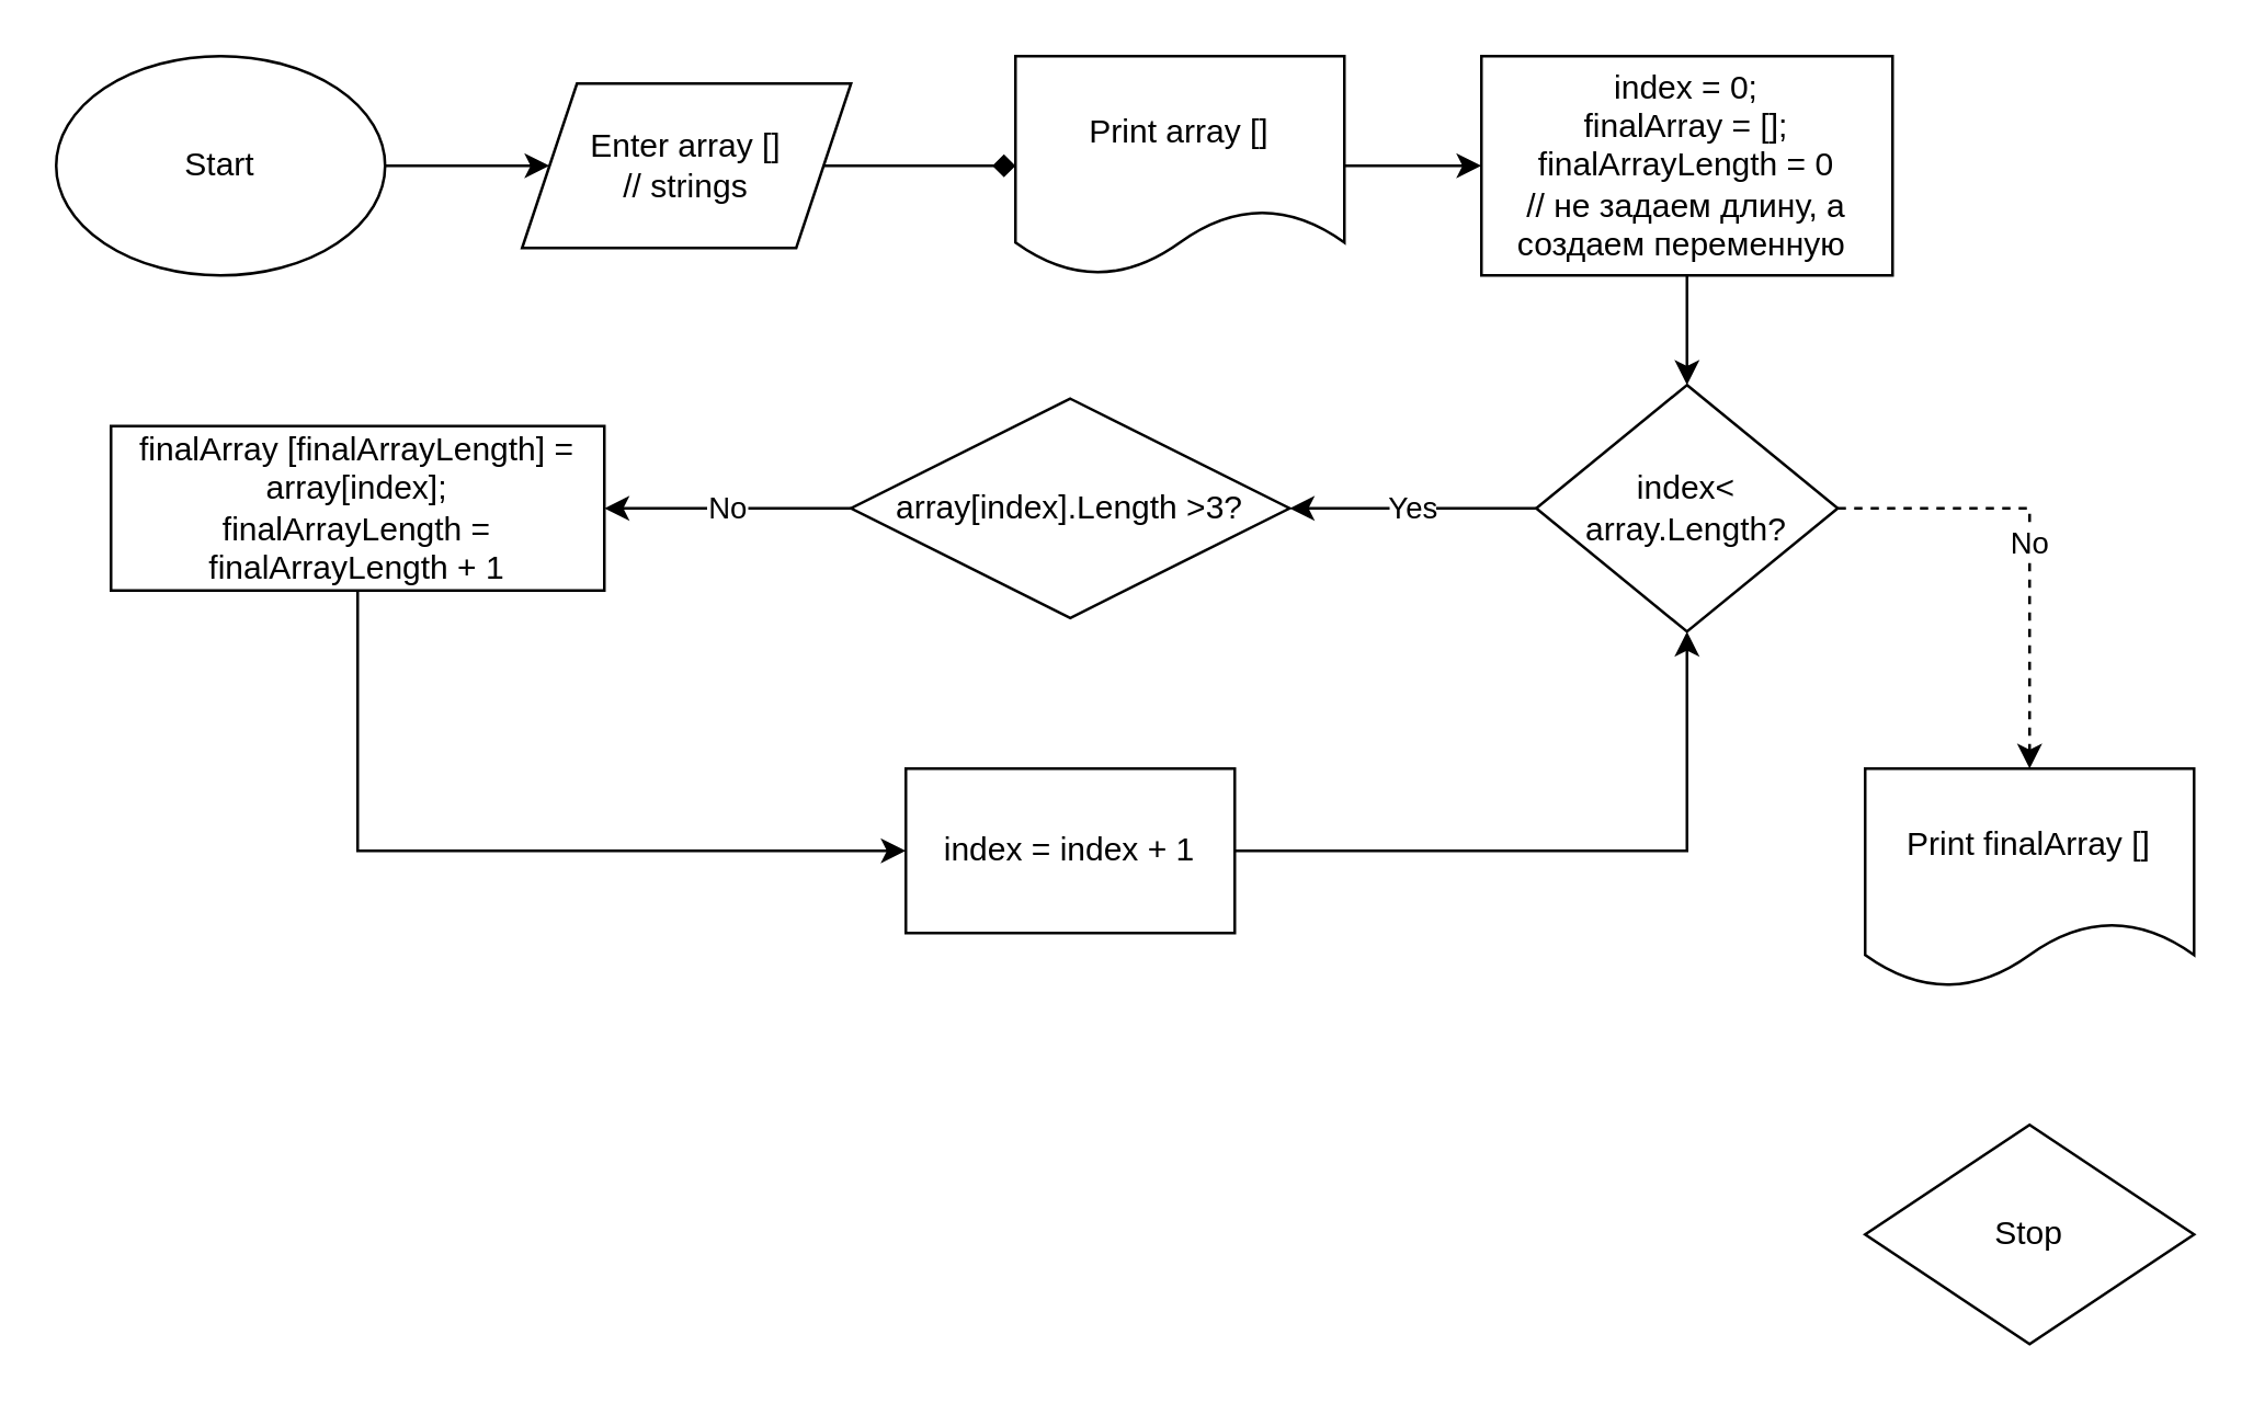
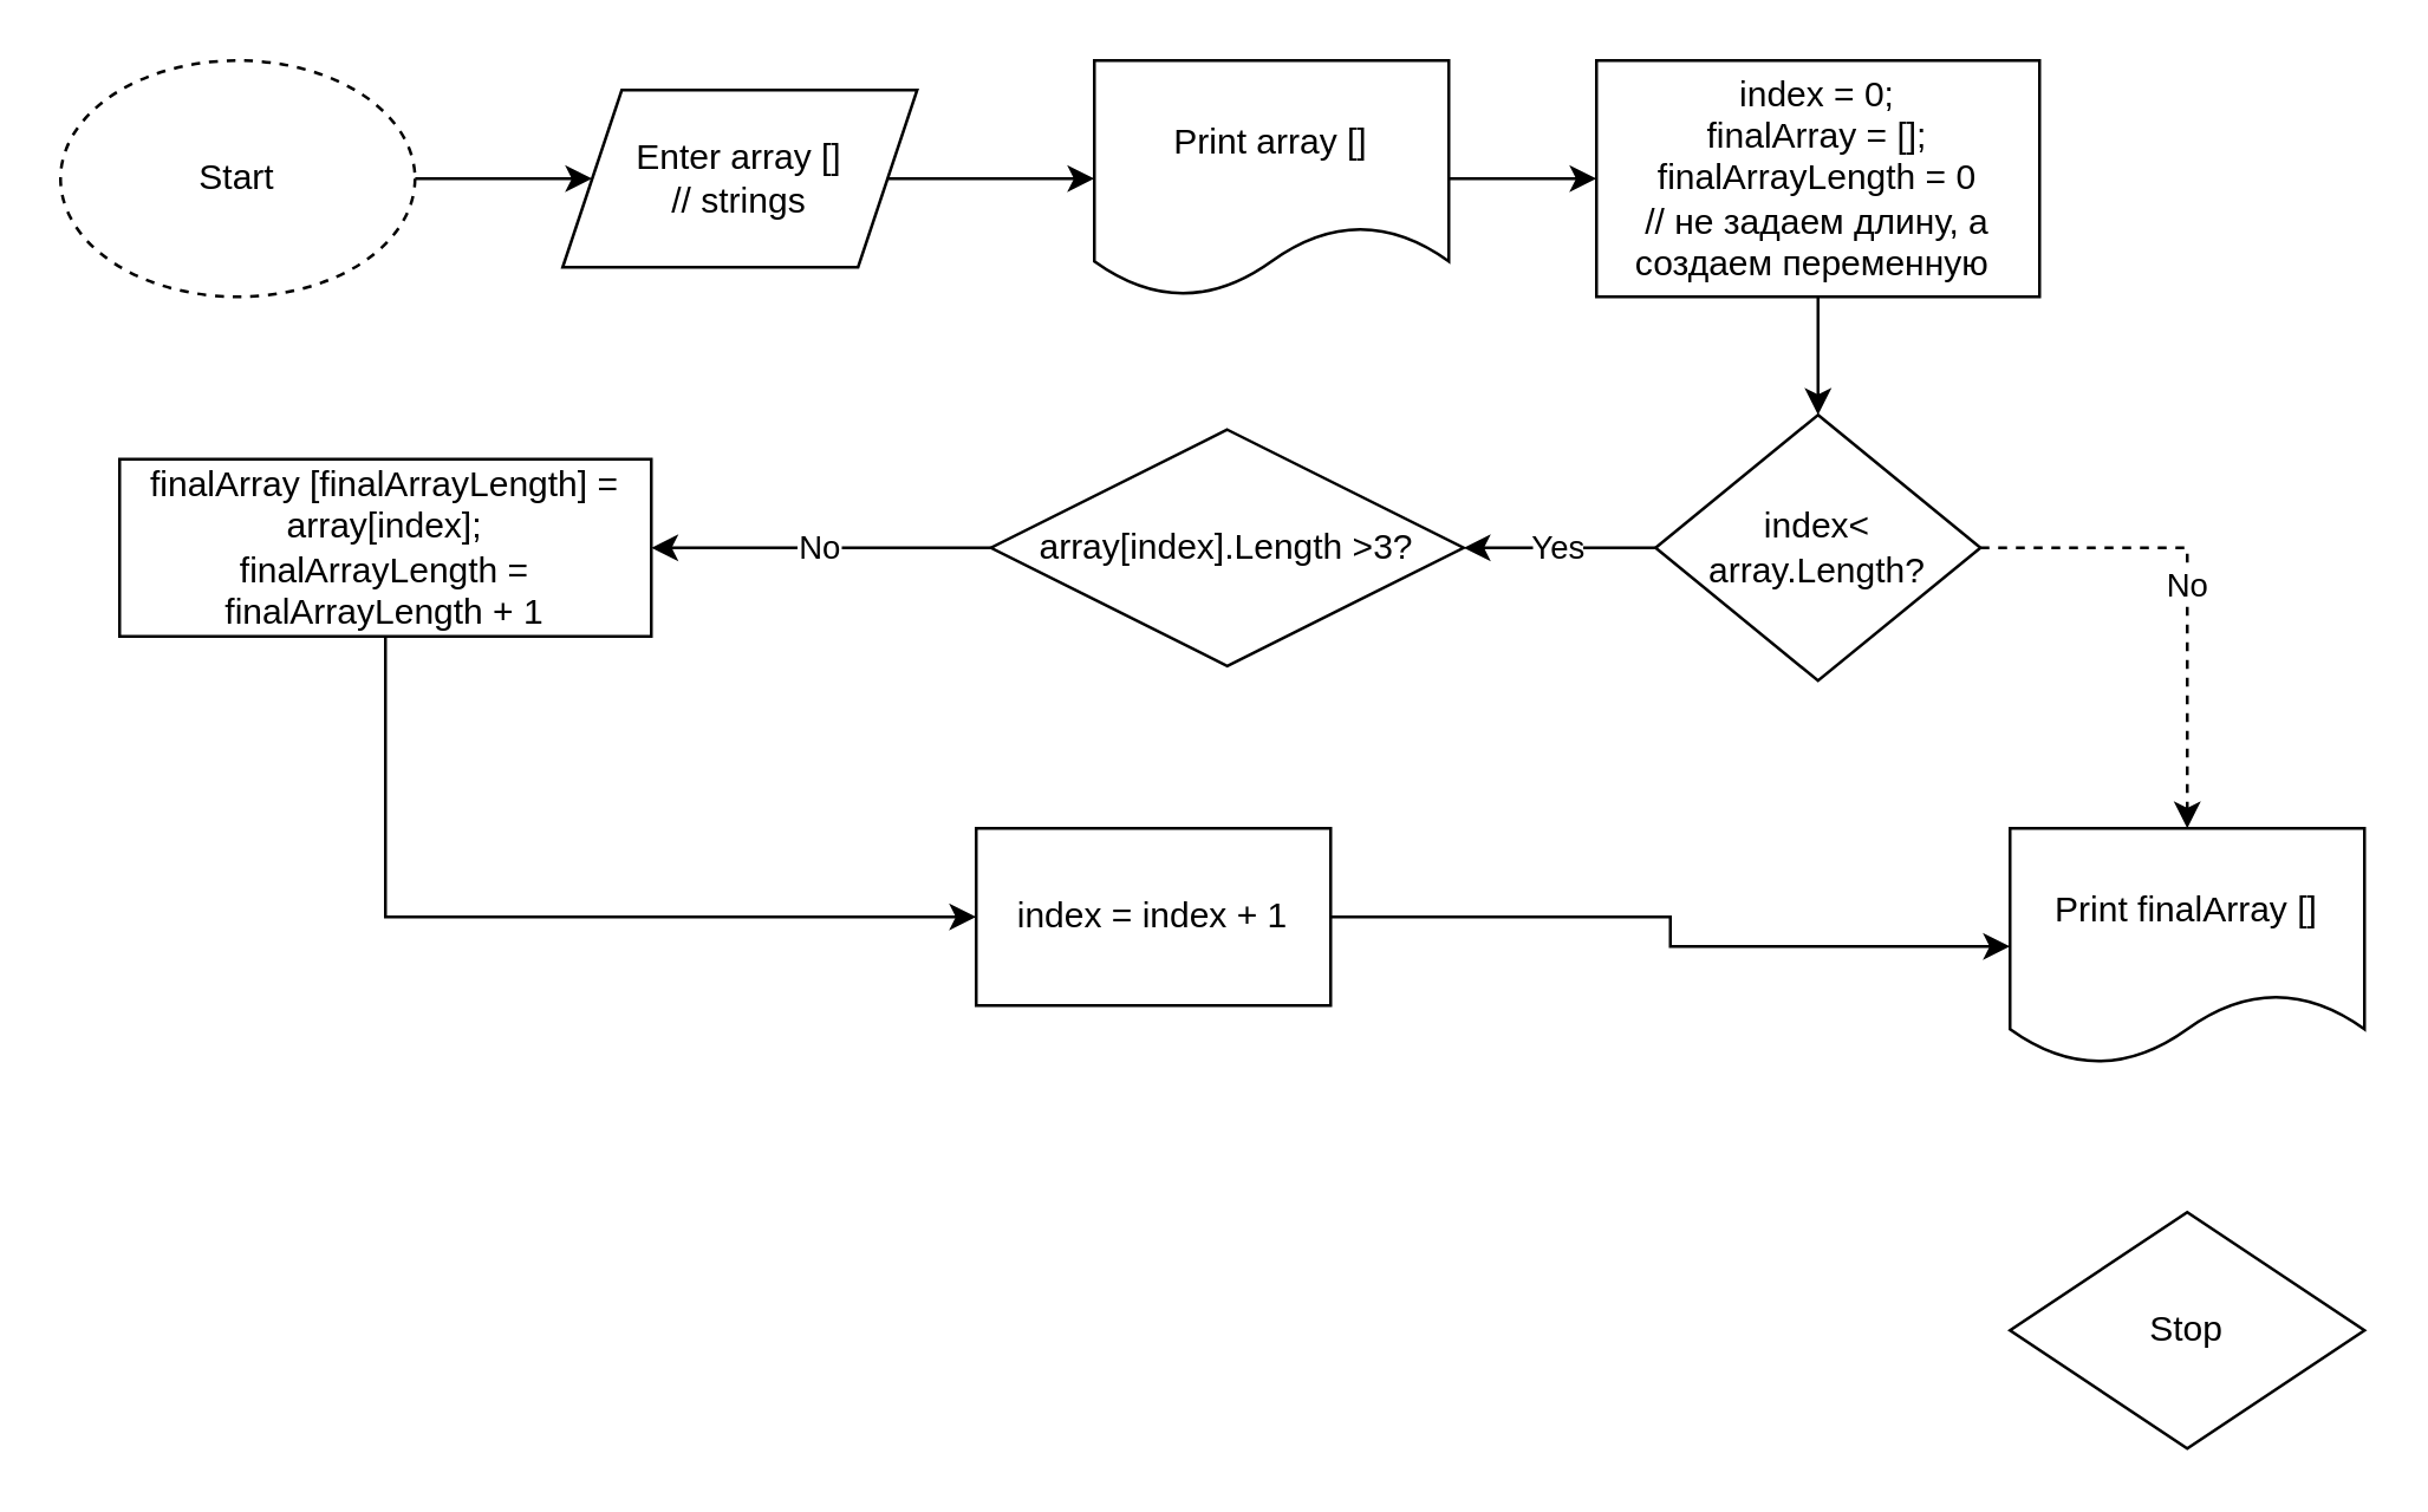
- <mxCell id="3" value="Start" style="ellipse;whiteSpace=wrap;html=1;" parent="1" vertex="1"><mxGeometry x="20" y="20" width="120" height="80" as="geometry" /></mxCell>
+ <mxCell id="3" value="Start" style="ellipse;whiteSpace=wrap;html=1;dashed=1;" parent="1" vertex="1"><mxGeometry x="20" y="20" width="120" height="80" as="geometry" /></mxCell>
- <mxCell id="5" style="edgeStyle=orthogonalEdgeStyle;rounded=0;orthogonalLoop=1;jettySize=auto;html=1;exitX=1;exitY=0.5;exitDx=0;exitDy=0;entryX=0;entryY=0.5;entryDx=0;entryDy=0;endArrow=diamond;" edge="1" parent="1" source="6" target="8"><mxGeometry relative="1" as="geometry" /></mxCell>
+ <mxCell id="5" style="edgeStyle=orthogonalEdgeStyle;rounded=0;orthogonalLoop=1;jettySize=auto;html=1;exitX=1;exitY=0.5;exitDx=0;exitDy=0;entryX=0;entryY=0.5;entryDx=0;entryDy=0;" edge="1" parent="1" source="6" target="8"><mxGeometry relative="1" as="geometry" /></mxCell>
- <mxCell id="15" value="array[index].Length &amp;gt;3?" style="rhombus;whiteSpace=wrap;html=1;" vertex="1" parent="1"><mxGeometry x="310" y="145" width="160" height="80" as="geometry" /></mxCell>
+ <mxCell id="15" value="array[index].Length &amp;gt;3?" style="rhombus;whiteSpace=wrap;html=1;" vertex="1" parent="1"><mxGeometry x="335" y="145" width="160" height="80" as="geometry" /></mxCell>
- <mxCell id="17" style="edgeStyle=orthogonalEdgeStyle;rounded=0;orthogonalLoop=1;jettySize=auto;html=1;exitX=1;exitY=0.5;exitDx=0;exitDy=0;entryX=0.5;entryY=1;entryDx=0;entryDy=0;" edge="1" parent="1" source="18" target="13"><mxGeometry relative="1" as="geometry" /></mxCell>
+ <mxCell id="17" style="edgeStyle=orthogonalEdgeStyle;rounded=0;orthogonalLoop=1;jettySize=auto;html=1;exitX=1;exitY=0.5;exitDx=0;exitDy=0;" edge="1" parent="1" source="18" target="16"><mxGeometry relative="1" as="geometry" /></mxCell>
